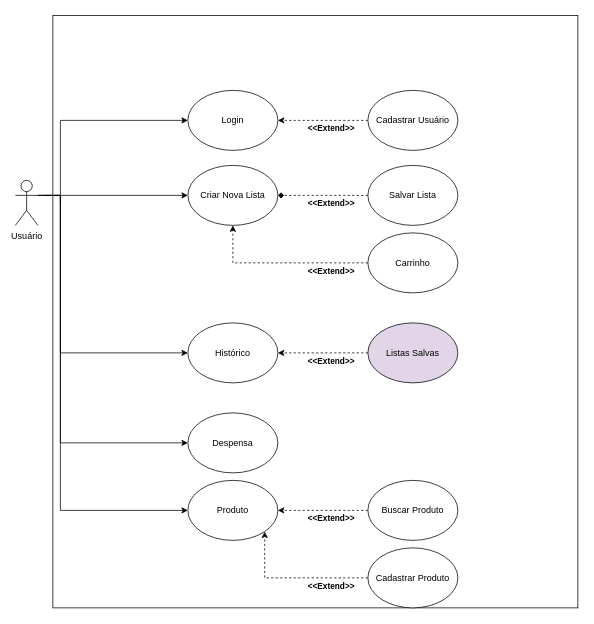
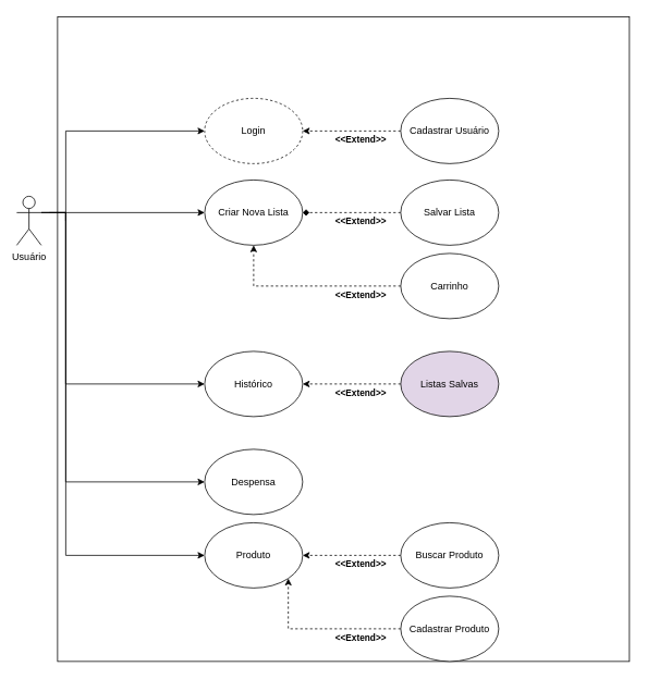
- <mxCell id="9" value="Login" style="ellipse;whiteSpace=wrap;html=1;" vertex="1" parent="1"><mxGeometry x="250" y="120" width="120" height="80" as="geometry" /></mxCell>
+ <mxCell id="9" value="Login" style="ellipse;whiteSpace=wrap;html=1;dashed=1;" vertex="1" parent="1"><mxGeometry x="250" y="120" width="120" height="80" as="geometry" /></mxCell>
